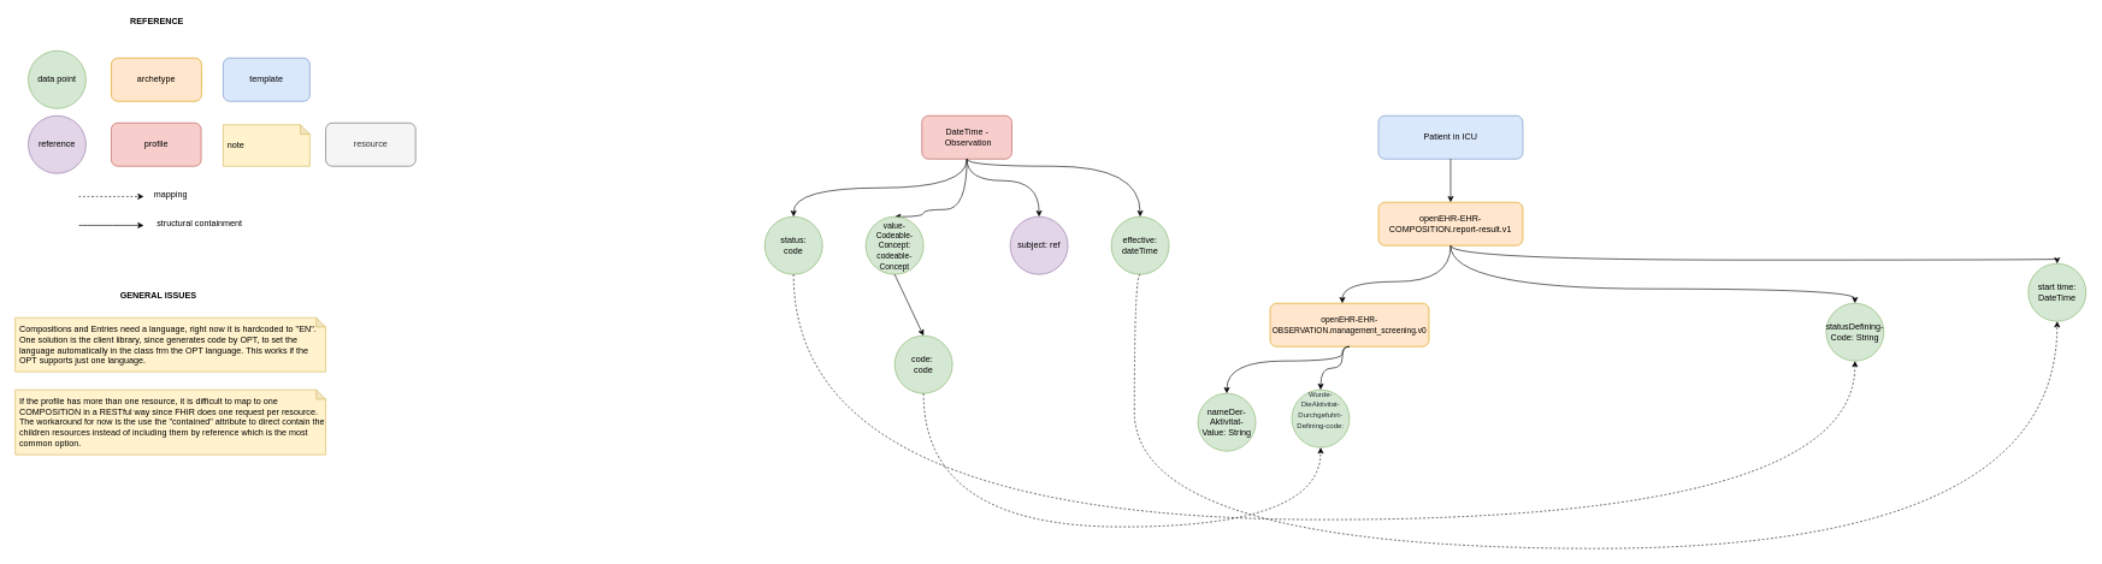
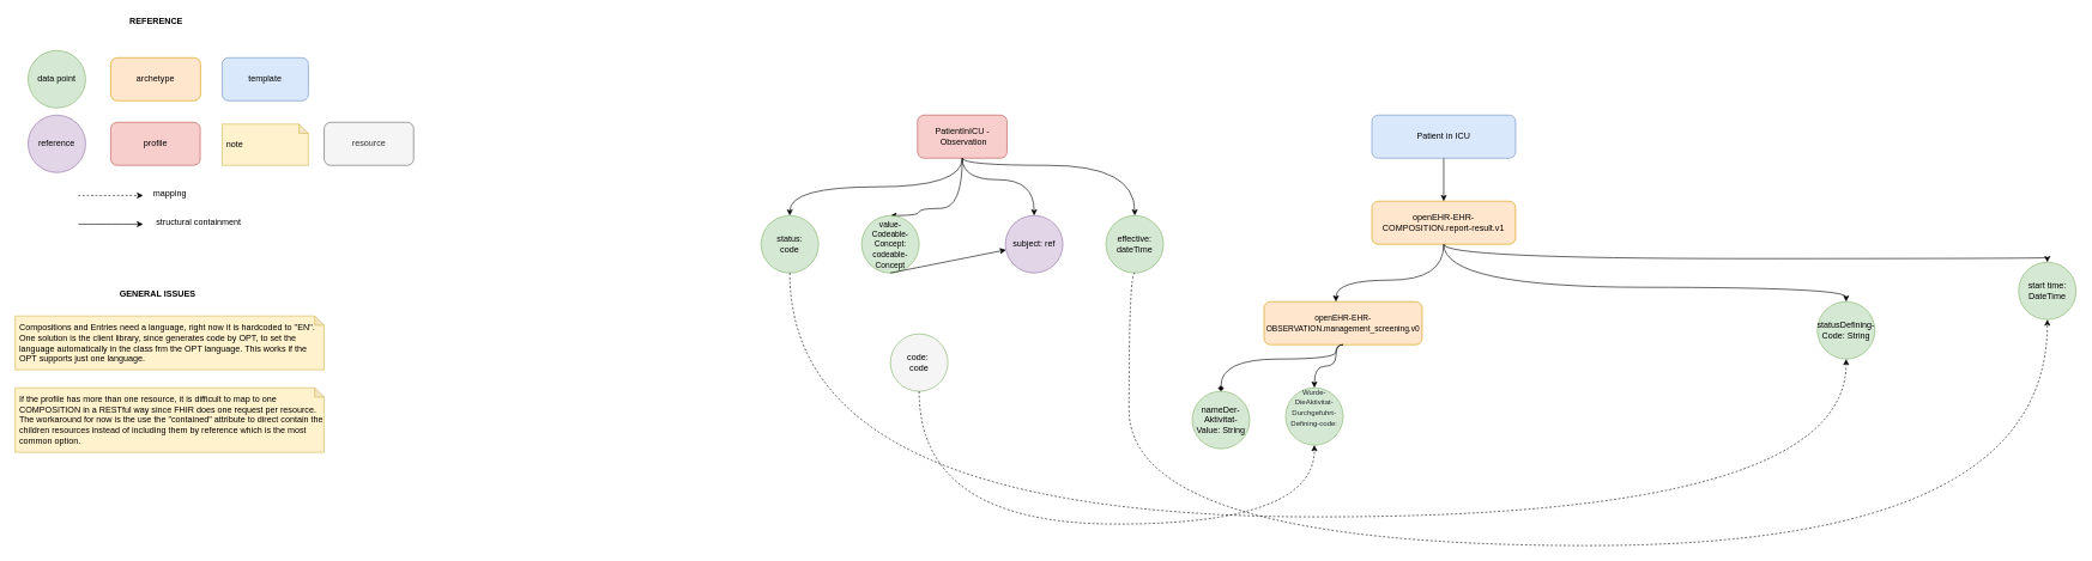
- <mxCell id="17" value="DateTime - &amp;nbsp;Observation" style="rounded=1;whiteSpace=wrap;html=1;fillColor=#f8cecc;strokeColor=#b85450;" parent="1" vertex="1"><mxGeometry x="1275.75" y="160" width="124.5" height="60" as="geometry" /></mxCell>
+ <mxCell id="17" value="PatientInICU - &amp;nbsp;Observation" style="rounded=1;whiteSpace=wrap;html=1;fillColor=#f8cecc;strokeColor=#b85450;" parent="1" vertex="1"><mxGeometry x="1275.75" y="160" width="124.5" height="60" as="geometry" /></mxCell>
- <mxCell id="43" value="" style="endArrow=classic;html=1;exitX=0.5;exitY=1;exitDx=0;exitDy=0;entryX=0.5;entryY=0;entryDx=0;entryDy=0;" edge="1" parent="1" source="42" target="19"><mxGeometry width="50" height="50" relative="1" as="geometry"><mxPoint x="1398" y="530" as="sourcePoint" /><mxPoint x="1448" y="480" as="targetPoint" /></mxGeometry></mxCell>
+ <mxCell id="43" value="" style="endArrow=classic;html=1;exitX=0.5;exitY=1;exitDx=0;exitDy=0;" edge="1" parent="1" source="42" target="21"><mxGeometry width="50" height="50" relative="1" as="geometry"><mxPoint x="1398" y="530" as="sourcePoint" /><mxPoint x="1448" y="480" as="targetPoint" /></mxGeometry></mxCell>
- <mxCell id="19" value="code:&amp;nbsp;&lt;br&gt;code" style="ellipse;whiteSpace=wrap;html=1;aspect=fixed;fillColor=#d5e8d4;strokeColor=#82b366;" parent="1" vertex="1"><mxGeometry x="1238" y="465" width="80" height="80" as="geometry" /></mxCell>
+ <mxCell id="19" value="code:&amp;nbsp;&lt;br&gt;code" style="ellipse;whiteSpace=wrap;html=1;aspect=fixed;fillColor=#f5f5f5;strokeColor=#82b366;" parent="1" vertex="1"><mxGeometry x="1238" y="465" width="80" height="80" as="geometry" /></mxCell>
- <mxCell id="33" style="edgeStyle=orthogonalEdgeStyle;curved=1;orthogonalLoop=1;jettySize=auto;html=1;exitX=0.5;exitY=1;exitDx=0;exitDy=0;strokeColor=#000000;entryX=0.5;entryY=0;entryDx=0;entryDy=0;" parent="1" source="28" target="30" edge="1"><mxGeometry relative="1" as="geometry"><mxPoint x="1708" y="560" as="targetPoint" /><mxPoint x="1808" y="480" as="sourcePoint" /><Array as="points"><mxPoint x="1858" y="500" /><mxPoint x="1698" y="500" /></Array></mxGeometry></mxCell>
+ <mxCell id="33" style="edgeStyle=orthogonalEdgeStyle;curved=1;orthogonalLoop=1;jettySize=auto;html=1;exitX=0.5;exitY=1;exitDx=0;exitDy=0;strokeColor=#000000;entryX=0.5;entryY=0;entryDx=0;entryDy=0;endArrow=diamond;" parent="1" source="28" target="30" edge="1"><mxGeometry relative="1" as="geometry"><mxPoint x="1708" y="560" as="targetPoint" /><mxPoint x="1808" y="480" as="sourcePoint" /><Array as="points"><mxPoint x="1858" y="500" /><mxPoint x="1698" y="500" /></Array></mxGeometry></mxCell>
